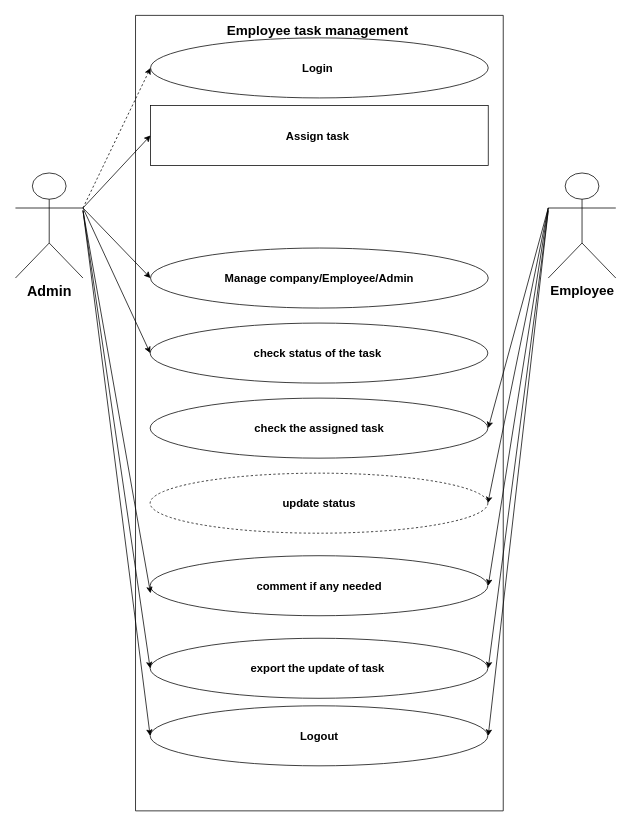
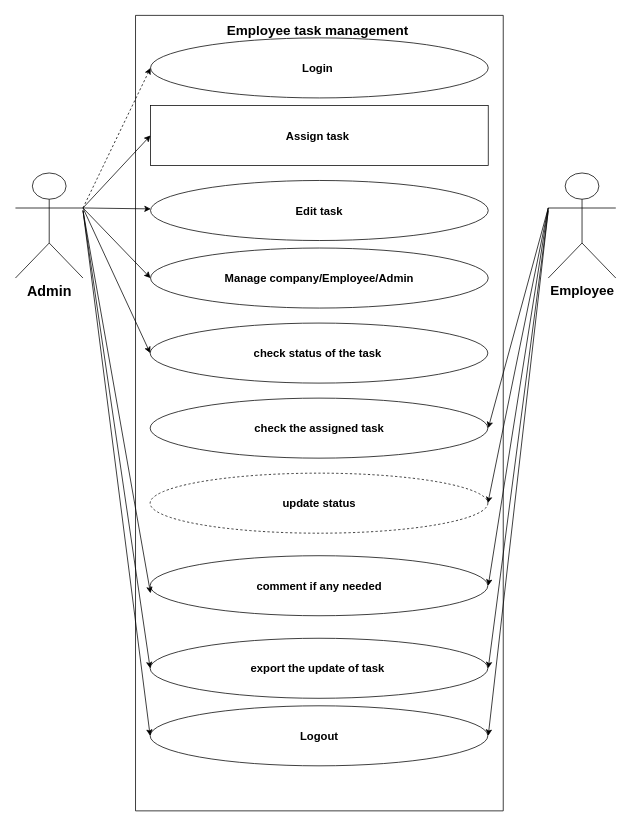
+ <mxCell id="18" value="" style="endArrow=classic;html=1;exitX=1;exitY=0.333;exitDx=0;exitDy=0;exitPerimeter=0;" edge="1" parent="1" source="2" target="7"><mxGeometry width="50" height="50" relative="1" as="geometry"><mxPoint x="110" y="280" as="sourcePoint" /><mxPoint x="210" y="190" as="targetPoint" /></mxGeometry></mxCell>
+ <mxCell id="7" value="&lt;b&gt;&lt;font style=&quot;font-size: 15px&quot;&gt;Edit task&lt;/font&gt;&lt;/b&gt;" style="ellipse;whiteSpace=wrap;html=1;" vertex="1" parent="4"><mxGeometry x="20" y="220" width="450" height="80" as="geometry" /></mxCell>
